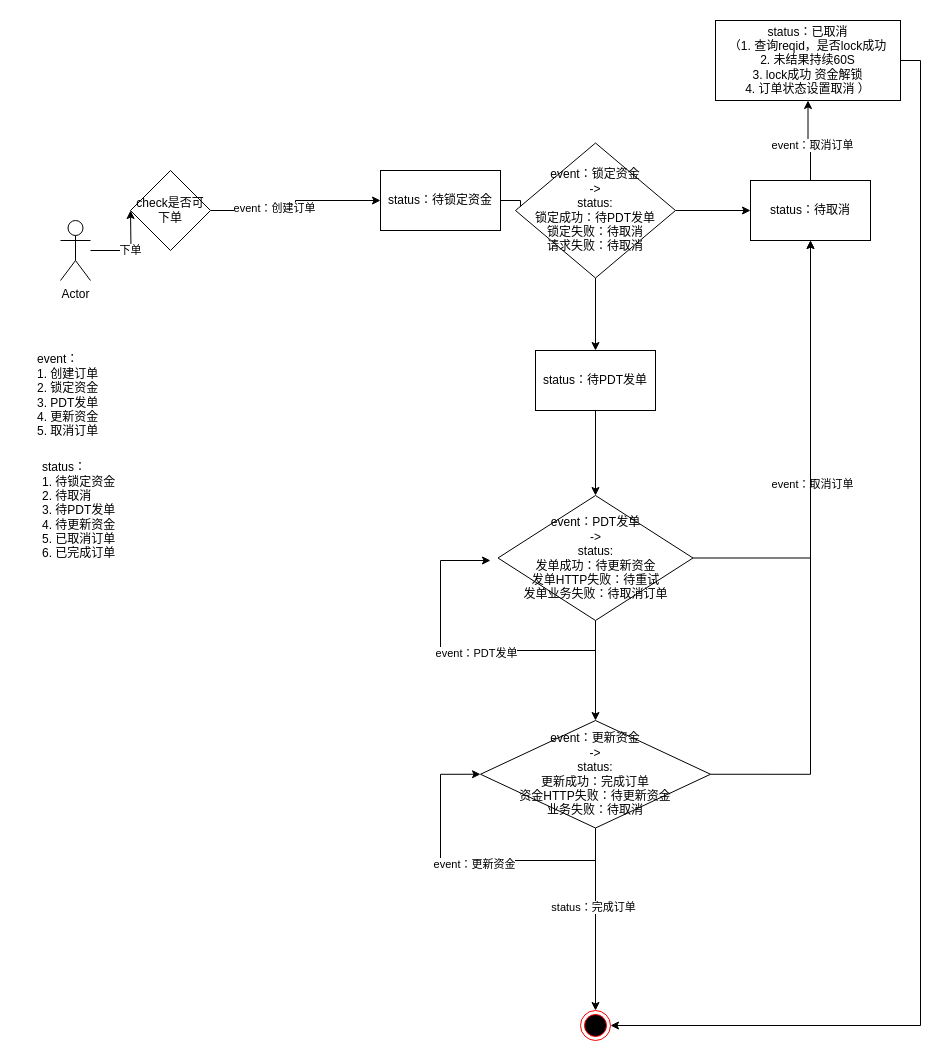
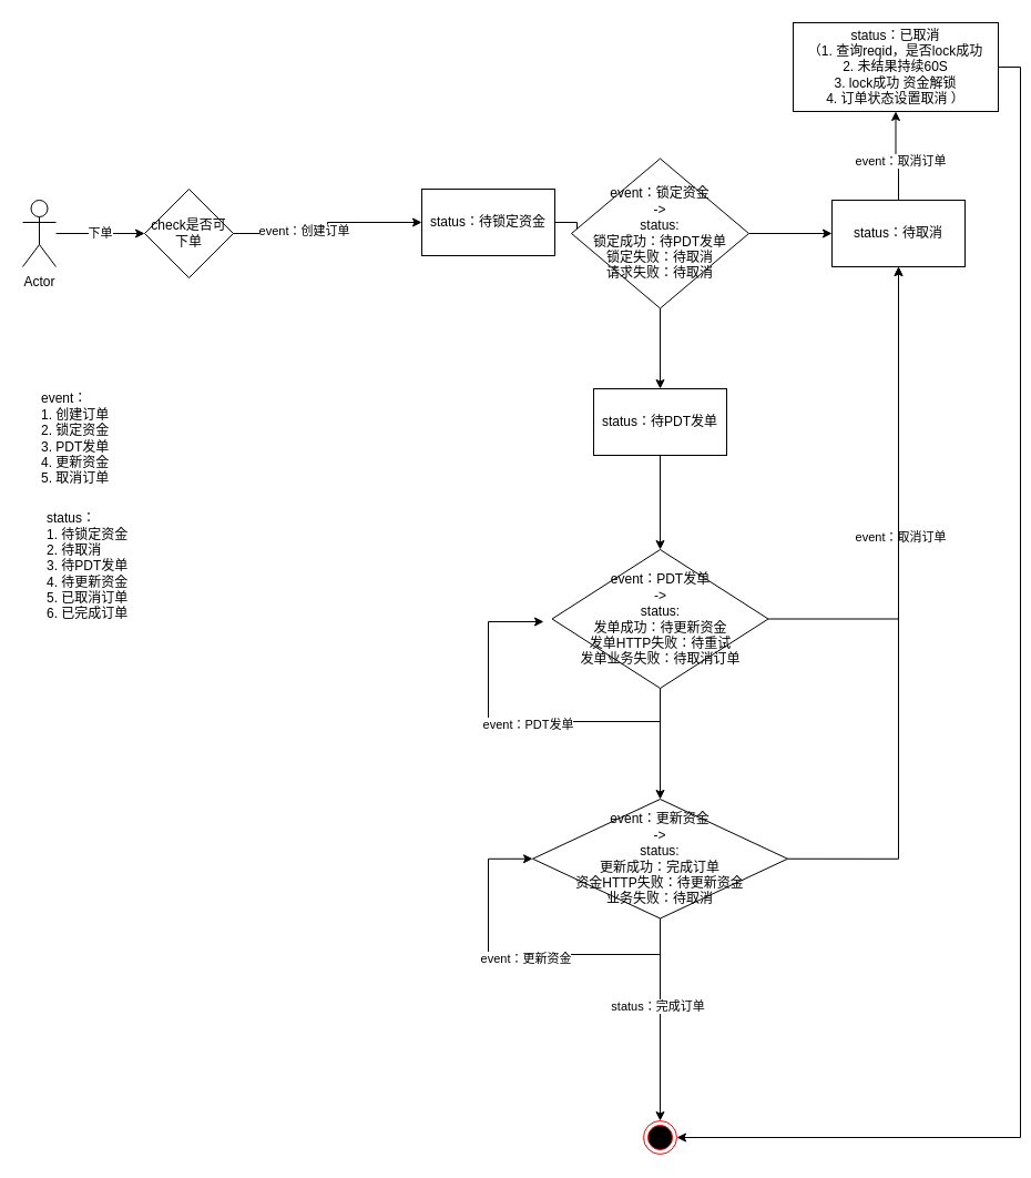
- <mxCell id="3" value="Actor" style="shape=umlActor;verticalLabelPosition=bottom;verticalAlign=top;html=1;" parent="1" vertex="1"><mxGeometry x="60" y="220" width="30" height="60" as="geometry" /></mxCell>
+ <mxCell id="3" value="Actor" style="shape=umlActor;verticalLabelPosition=bottom;verticalAlign=top;html=1;" parent="1" vertex="1"><mxGeometry x="20" y="180" width="30" height="60" as="geometry" /></mxCell>
